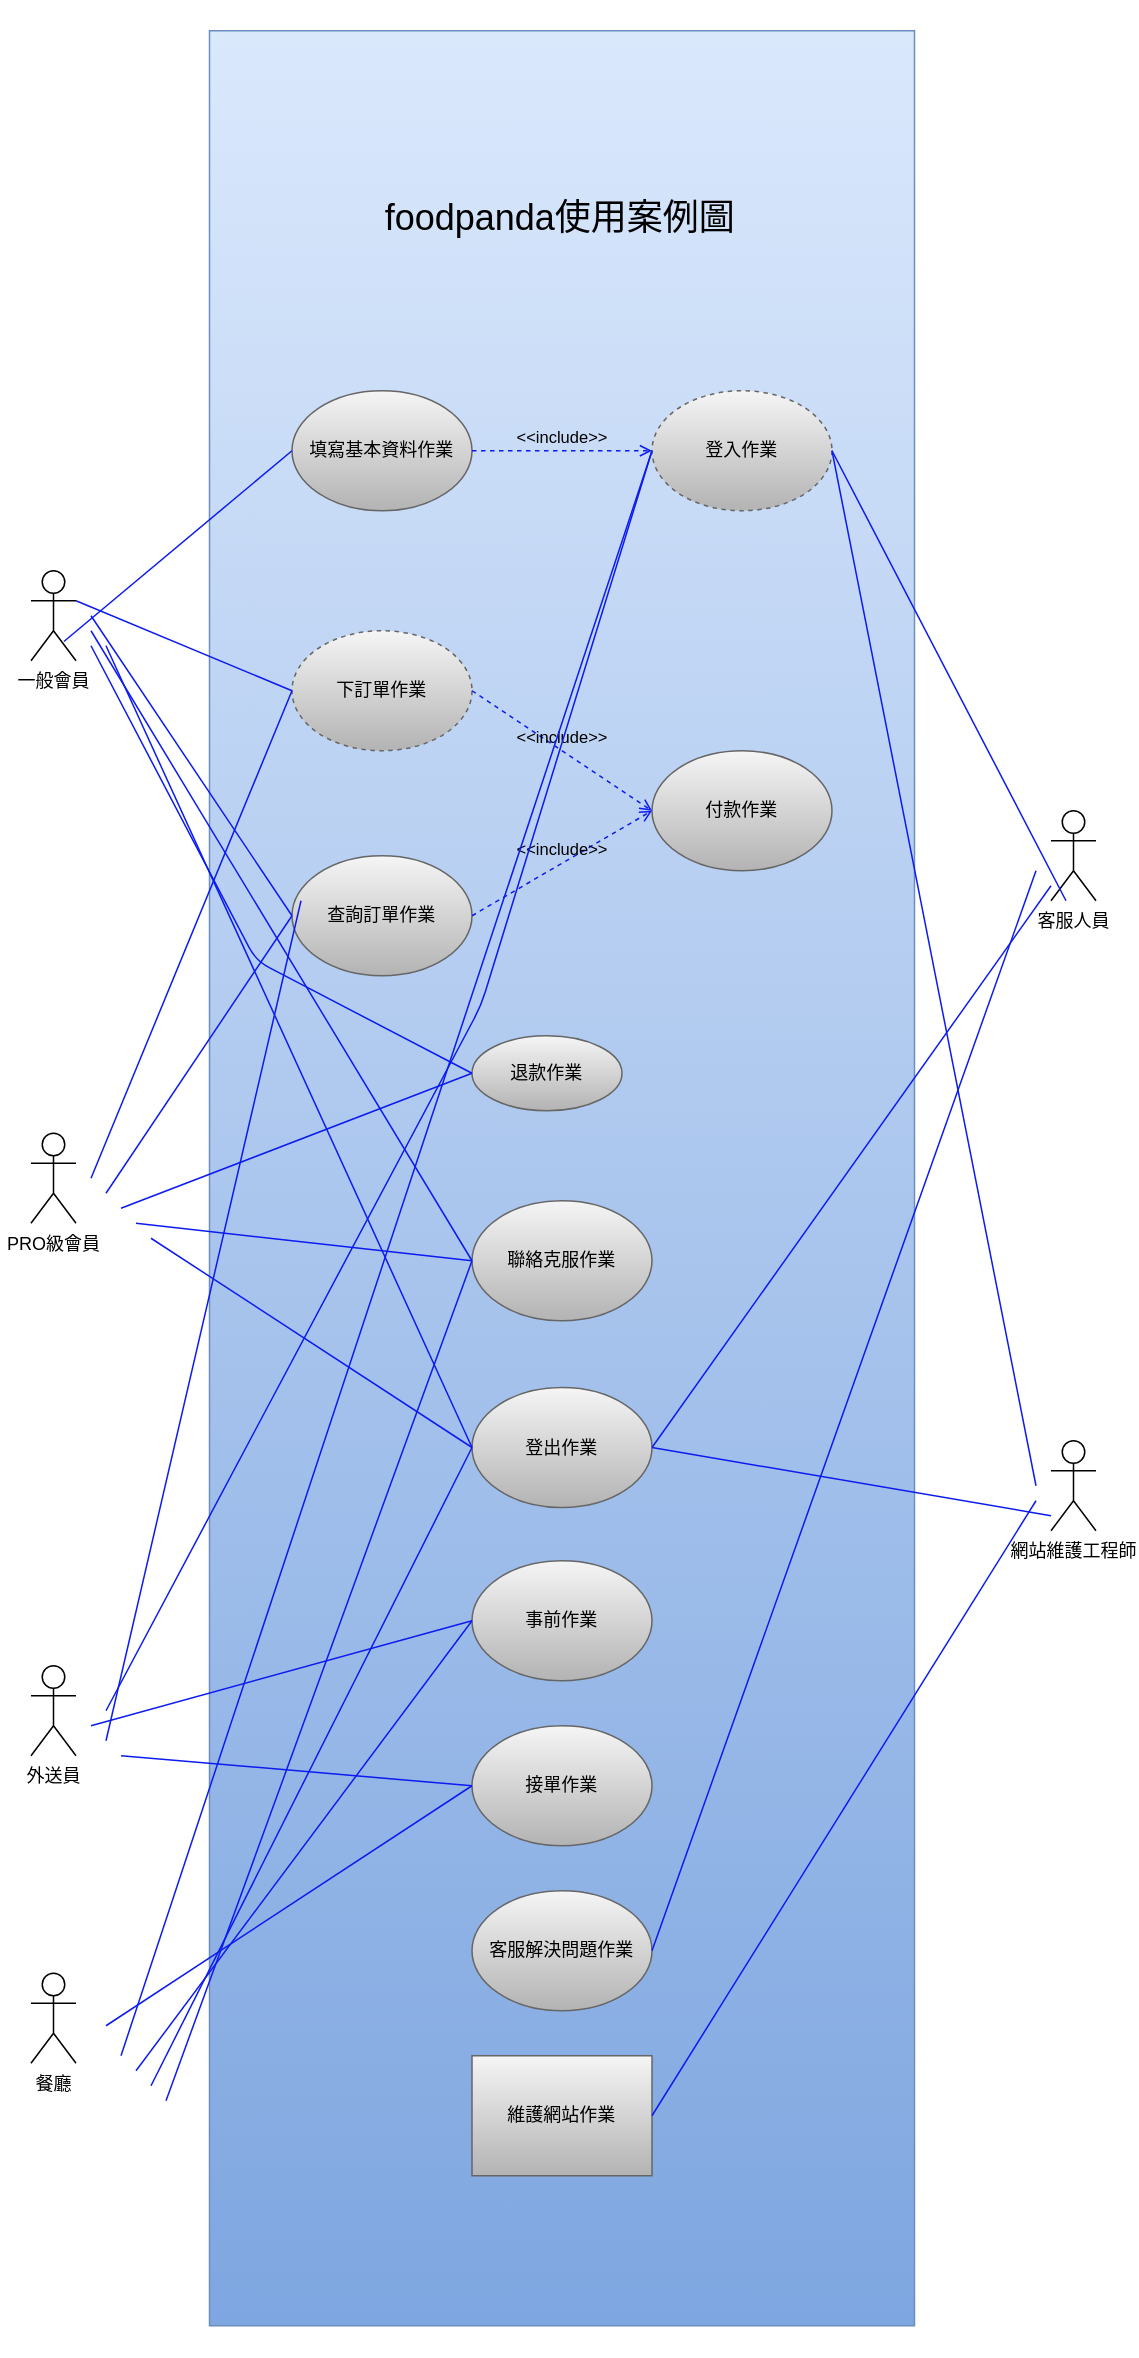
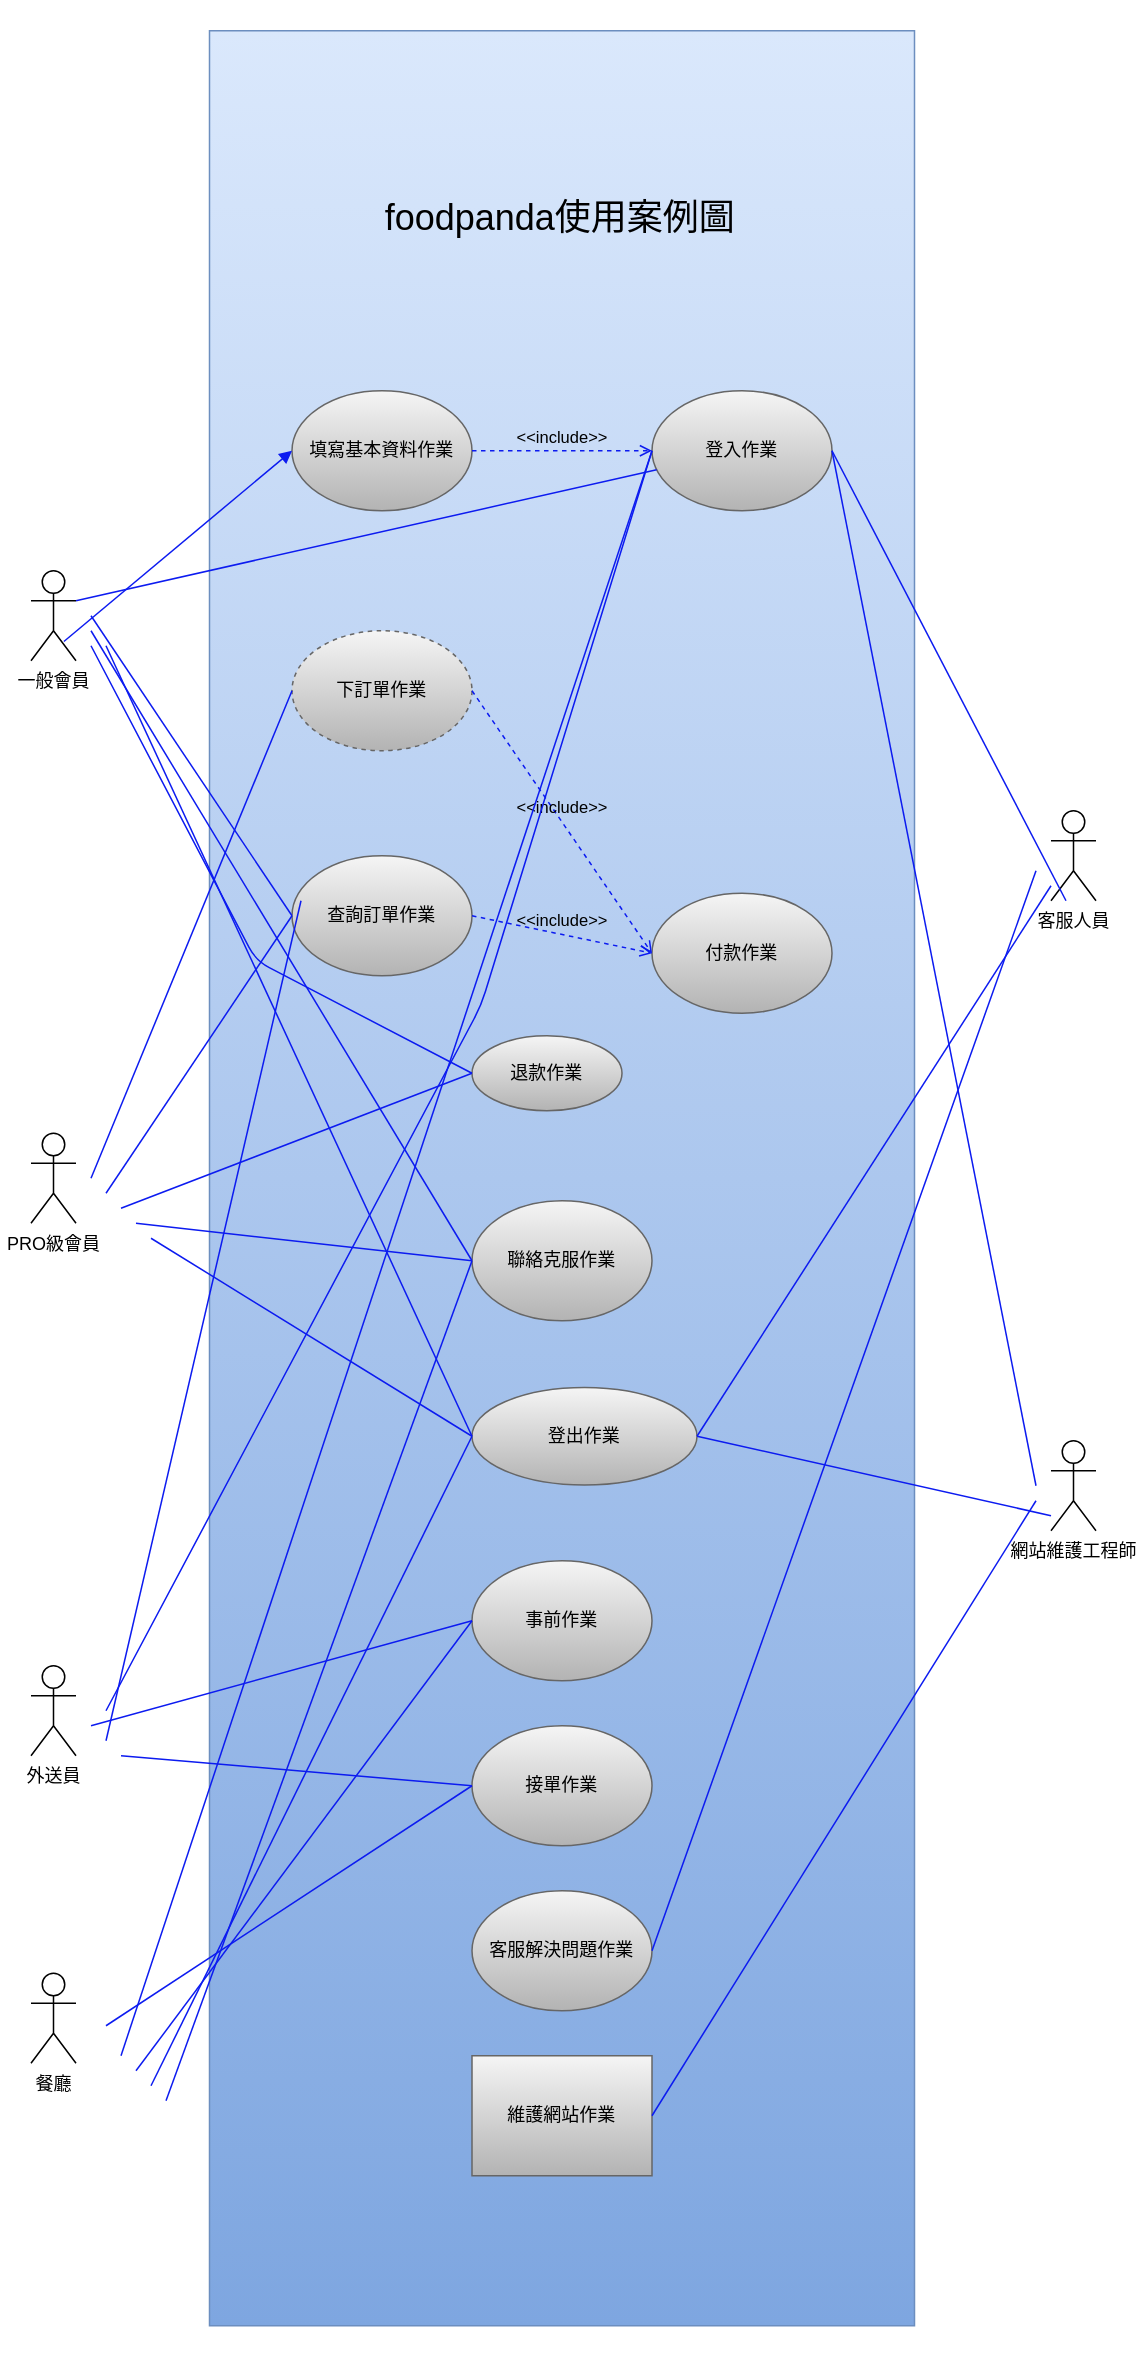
- <mxCell id="3" value="&lt;font color=&quot;#000000&quot;&gt;登入作業&lt;/font&gt;" style="ellipse;whiteSpace=wrap;html=1;fillColor=#f5f5f5;strokeColor=#666666;gradientColor=#b3b3b3;dashed=1;" parent="1" vertex="1"><mxGeometry x="434" y="260" width="120" height="80" as="geometry" /></mxCell>
+ <mxCell id="3" value="&lt;font color=&quot;#000000&quot;&gt;登入作業&lt;/font&gt;" style="ellipse;whiteSpace=wrap;html=1;fillColor=#f5f5f5;strokeColor=#666666;gradientColor=#b3b3b3;" parent="1" vertex="1"><mxGeometry x="434" y="260" width="120" height="80" as="geometry" /></mxCell>
- <mxCell id="24" value="" style="endArrow=none;html=1;fontSize=24;fontColor=#000000;strokeColor=#0C1BF0;exitX=0.731;exitY=0.786;exitDx=0;exitDy=0;exitPerimeter=0;entryX=0;entryY=0.5;entryDx=0;entryDy=0;" parent="1" source="18" target="4" edge="1"><mxGeometry width="50" height="50" relative="1" as="geometry"><mxPoint x="360" y="660" as="sourcePoint" /><mxPoint x="410" y="610" as="targetPoint" /></mxGeometry></mxCell>
+ <mxCell id="24" value="" style="endArrow=block;html=1;fontSize=24;fontColor=#000000;strokeColor=#0C1BF0;exitX=0.731;exitY=0.786;exitDx=0;exitDy=0;exitPerimeter=0;entryX=0;entryY=0.5;entryDx=0;entryDy=0;" parent="1" source="18" target="4" edge="1"><mxGeometry width="50" height="50" relative="1" as="geometry"><mxPoint x="360" y="660" as="sourcePoint" /><mxPoint x="410" y="610" as="targetPoint" /></mxGeometry></mxCell>
- <mxCell id="25" value="" style="endArrow=none;html=1;fontSize=24;fontColor=#000000;strokeColor=#0C1BF0;exitX=1;exitY=0.333;exitDx=0;exitDy=0;exitPerimeter=0;entryX=0;entryY=0.5;entryDx=0;entryDy=0;" parent="1" source="18" target="5" edge="1"><mxGeometry width="50" height="50" relative="1" as="geometry"><mxPoint x="51.93" y="437.16" as="sourcePoint" /><mxPoint x="204" y="310" as="targetPoint" /></mxGeometry></mxCell>
+ <mxCell id="25" value="" style="endArrow=none;html=1;fontSize=24;fontColor=#000000;strokeColor=#0C1BF0;exitX=1;exitY=0.333;exitDx=0;exitDy=0;exitPerimeter=0;" parent="1" source="18" target="3" edge="1"><mxGeometry width="50" height="50" relative="1" as="geometry"><mxPoint x="51.93" y="437.16" as="sourcePoint" /><mxPoint x="204" y="310" as="targetPoint" /></mxGeometry></mxCell>
- <mxCell id="7" value="&lt;font color=&quot;#000000&quot;&gt;付款作業&lt;/font&gt;" style="ellipse;whiteSpace=wrap;html=1;fillColor=#f5f5f5;strokeColor=#666666;gradientColor=#b3b3b3;" parent="1" vertex="1"><mxGeometry x="434" y="500" width="120" height="80" as="geometry" /></mxCell>
+ <mxCell id="7" value="&lt;font color=&quot;#000000&quot;&gt;付款作業&lt;/font&gt;" style="ellipse;whiteSpace=wrap;html=1;fillColor=#f5f5f5;strokeColor=#666666;gradientColor=#b3b3b3;" parent="1" vertex="1"><mxGeometry x="434" y="595" width="120" height="80" as="geometry" /></mxCell>
- <mxCell id="10" value="&lt;font color=&quot;#000000&quot;&gt;登出作業&lt;/font&gt;" style="ellipse;whiteSpace=wrap;html=1;fillColor=#f5f5f5;strokeColor=#666666;gradientColor=#b3b3b3;" parent="1" vertex="1"><mxGeometry x="314" y="924.5" width="120" height="80" as="geometry" /></mxCell>
+ <mxCell id="10" value="&lt;font color=&quot;#000000&quot;&gt;登出作業&lt;/font&gt;" style="ellipse;whiteSpace=wrap;html=1;fillColor=#f5f5f5;strokeColor=#666666;gradientColor=#b3b3b3;" parent="1" vertex="1"><mxGeometry x="314" y="924.5" width="150" height="65" as="geometry" /></mxCell>
